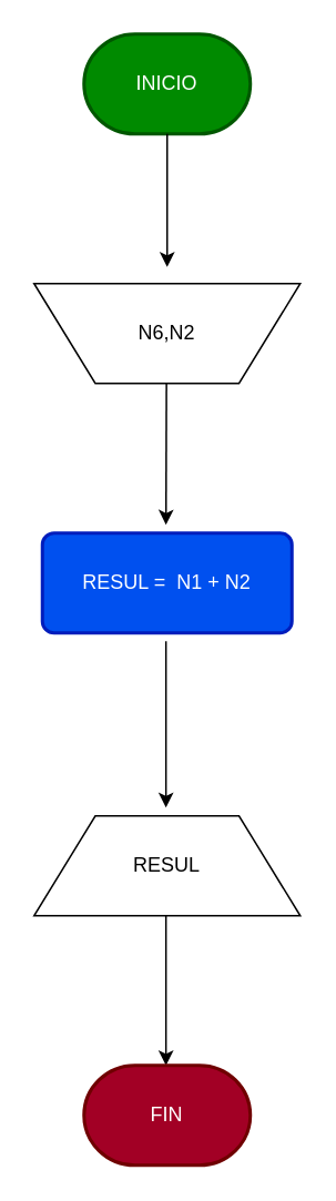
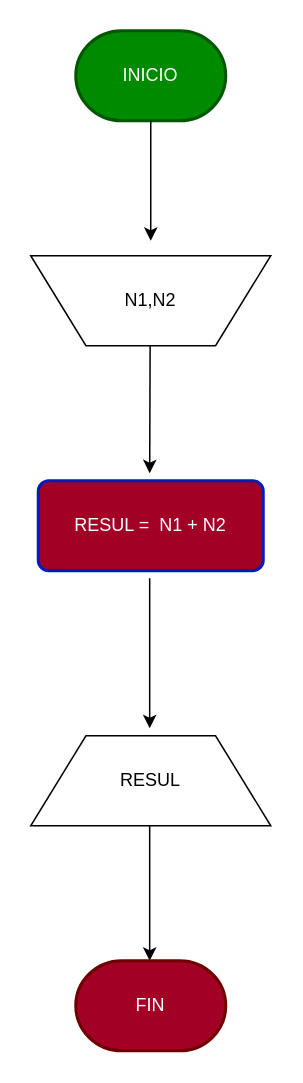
- <mxCell id="5" value="N6,N2" style="verticalLabelPosition=middle;verticalAlign=middle;html=1;shape=trapezoid;perimeter=trapezoidPerimeter;whiteSpace=wrap;size=0.23;arcSize=10;flipV=1;labelPosition=center;align=center;direction=east;" parent="1" vertex="1"><mxGeometry x="20" y="170" width="160" height="60" as="geometry" /></mxCell>
+ <mxCell id="5" value="N1,N2" style="verticalLabelPosition=middle;verticalAlign=middle;html=1;shape=trapezoid;perimeter=trapezoidPerimeter;whiteSpace=wrap;size=0.23;arcSize=10;flipV=1;labelPosition=center;align=center;direction=east;" parent="1" vertex="1"><mxGeometry x="20" y="170" width="160" height="60" as="geometry" /></mxCell>
- <mxCell id="4" value="RESUL =&amp;nbsp; N1 + N2" style="rounded=1;whiteSpace=wrap;html=1;absoluteArcSize=1;arcSize=14;strokeWidth=2;fillColor=#0050ef;fontColor=#ffffff;strokeColor=#001DBC;" parent="1" vertex="1"><mxGeometry x="25" y="320" width="150" height="60" as="geometry" /></mxCell>
+ <mxCell id="4" value="RESUL =&amp;nbsp; N1 + N2" style="rounded=1;whiteSpace=wrap;html=1;absoluteArcSize=1;arcSize=14;strokeWidth=2;fillColor=#a20025;fontColor=#ffffff;strokeColor=#001DBC;" parent="1" vertex="1"><mxGeometry x="25" y="320" width="150" height="60" as="geometry" /></mxCell>
